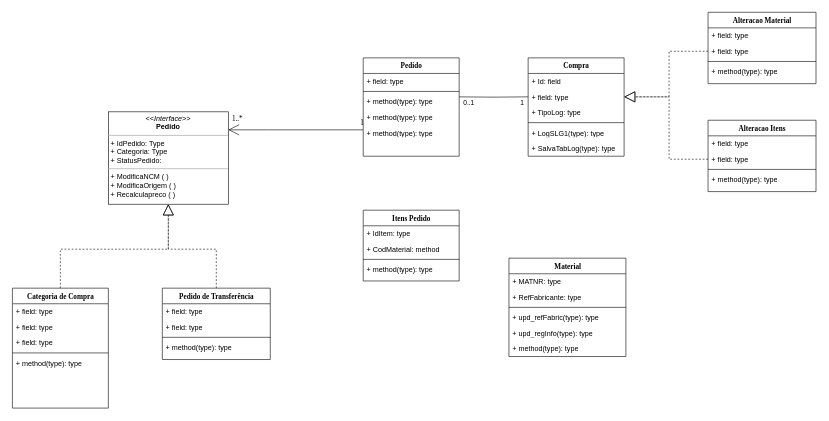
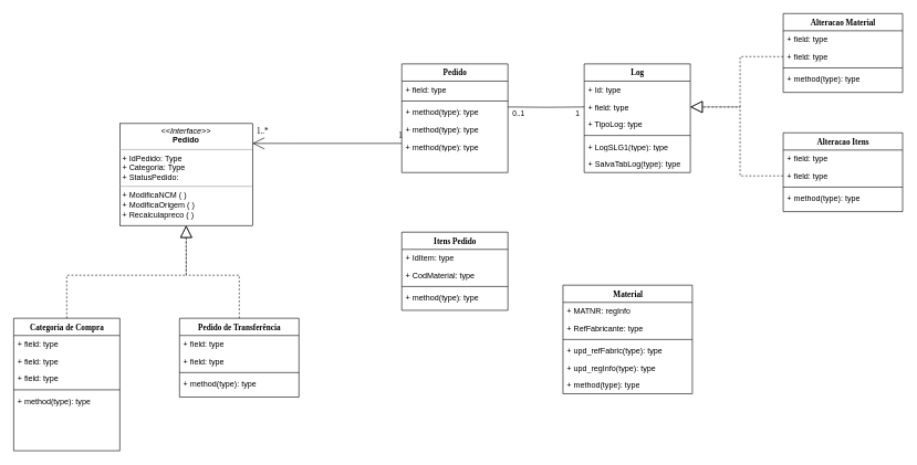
- <mxCell id="30" value="Compra" style="swimlane;html=1;fontStyle=1;align=center;verticalAlign=top;childLayout=stackLayout;horizontal=1;startSize=26;horizontalStack=0;resizeParent=1;resizeLast=0;collapsible=1;marginBottom=0;swimlaneFillColor=#ffffff;rounded=0;shadow=0;comic=0;labelBackgroundColor=none;strokeWidth=1;fillColor=none;fontFamily=Verdana;fontSize=12" vertex="1" parent="1"><mxGeometry x="880" y="96" width="160" height="164" as="geometry"><mxRectangle x="940" y="136" width="60" height="30" as="alternateBounds" /></mxGeometry></mxCell>
+ <mxCell id="30" value="Log" style="swimlane;html=1;fontStyle=1;align=center;verticalAlign=top;childLayout=stackLayout;horizontal=1;startSize=26;horizontalStack=0;resizeParent=1;resizeLast=0;collapsible=1;marginBottom=0;swimlaneFillColor=#ffffff;rounded=0;shadow=0;comic=0;labelBackgroundColor=none;strokeWidth=1;fillColor=none;fontFamily=Verdana;fontSize=12" vertex="1" parent="1"><mxGeometry x="880" y="96" width="160" height="164" as="geometry"><mxRectangle x="940" y="136" width="60" height="30" as="alternateBounds" /></mxGeometry></mxCell>
- <mxCell id="31" value="+ Id: field" style="text;html=1;strokeColor=none;fillColor=none;align=left;verticalAlign=top;spacingLeft=4;spacingRight=4;whiteSpace=wrap;overflow=hidden;rotatable=0;points=[[0,0.5],[1,0.5]];portConstraint=eastwest;" vertex="1" parent="30"><mxGeometry y="26" width="160" height="26" as="geometry" /></mxCell>
+ <mxCell id="31" value="+ Id: type" style="text;html=1;strokeColor=none;fillColor=none;align=left;verticalAlign=top;spacingLeft=4;spacingRight=4;whiteSpace=wrap;overflow=hidden;rotatable=0;points=[[0,0.5],[1,0.5]];portConstraint=eastwest;" vertex="1" parent="30"><mxGeometry y="26" width="160" height="26" as="geometry" /></mxCell>
- <mxCell id="11" value="+ CodMaterial: method" style="text;html=1;strokeColor=none;fillColor=none;align=left;verticalAlign=top;spacingLeft=4;spacingRight=4;whiteSpace=wrap;overflow=hidden;rotatable=0;points=[[0,0.5],[1,0.5]];portConstraint=eastwest;" parent="9" vertex="1"><mxGeometry y="52" width="160" height="26" as="geometry" /></mxCell>
+ <mxCell id="11" value="+ CodMaterial: type" style="text;html=1;strokeColor=none;fillColor=none;align=left;verticalAlign=top;spacingLeft=4;spacingRight=4;whiteSpace=wrap;overflow=hidden;rotatable=0;points=[[0,0.5],[1,0.5]];portConstraint=eastwest;" parent="9" vertex="1"><mxGeometry y="52" width="160" height="26" as="geometry" /></mxCell>
- <mxCell id="41" value="+ MATNR: type" style="text;html=1;strokeColor=none;fillColor=none;align=left;verticalAlign=top;spacingLeft=4;spacingRight=4;whiteSpace=wrap;overflow=hidden;rotatable=0;points=[[0,0.5],[1,0.5]];portConstraint=eastwest;" vertex="1" parent="40"><mxGeometry y="26" width="195" height="26" as="geometry" /></mxCell>
+ <mxCell id="41" value="+ MATNR: regInfo" style="text;html=1;strokeColor=none;fillColor=none;align=left;verticalAlign=top;spacingLeft=4;spacingRight=4;whiteSpace=wrap;overflow=hidden;rotatable=0;points=[[0,0.5],[1,0.5]];portConstraint=eastwest;" vertex="1" parent="40"><mxGeometry y="26" width="195" height="26" as="geometry" /></mxCell>
